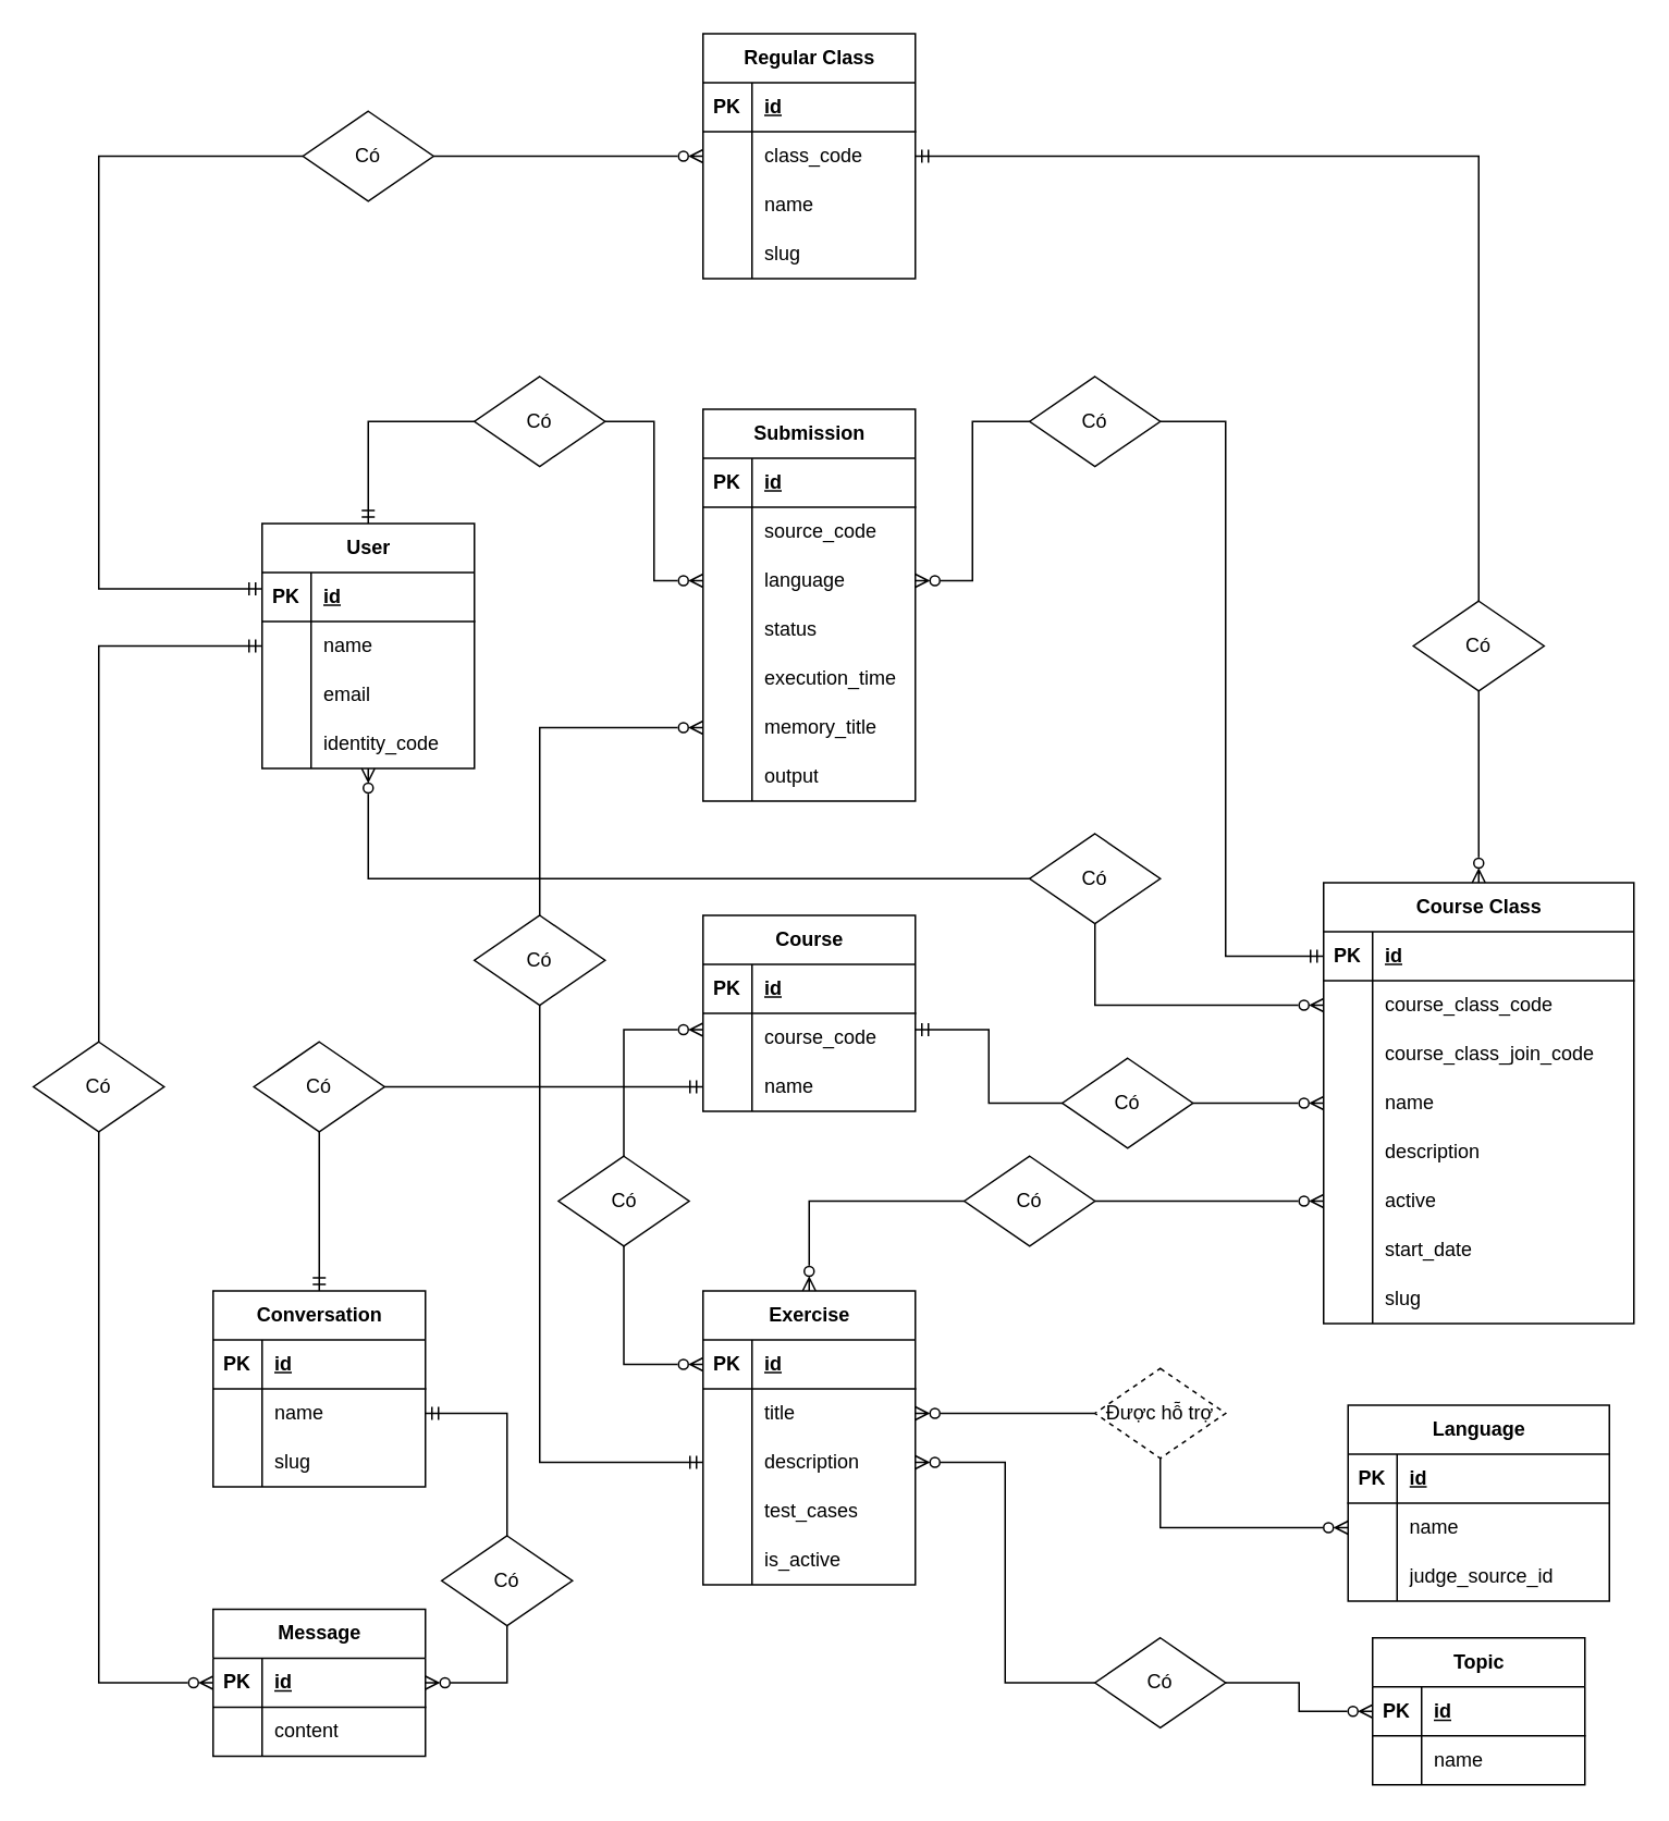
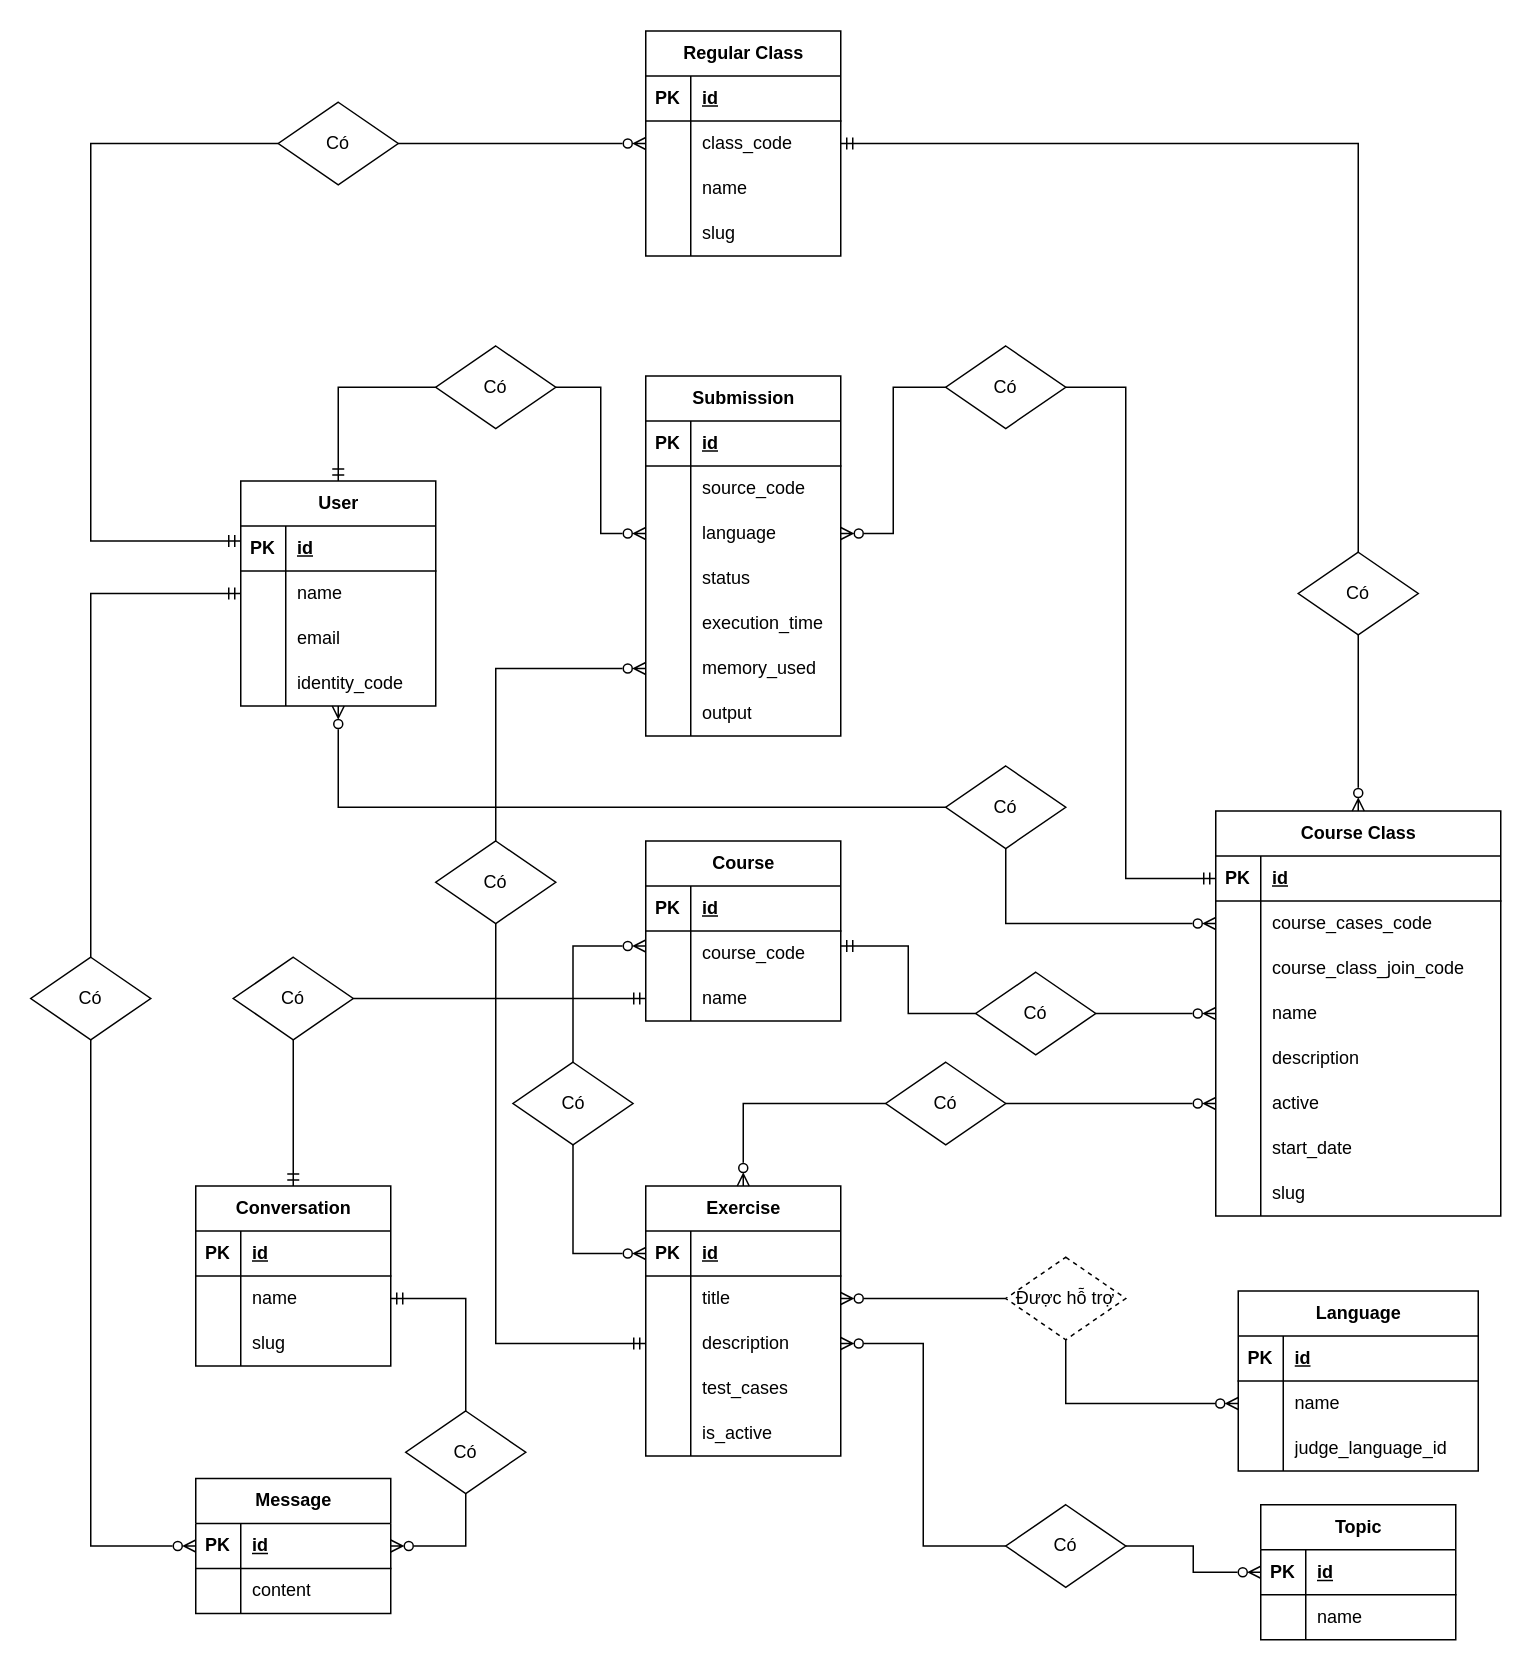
- <mxCell id="102" value="memory_title" style="shape=partialRectangle;connectable=0;fillColor=none;top=0;left=0;bottom=0;right=0;align=left;spacingLeft=6;overflow=hidden;whiteSpace=wrap;html=1;" parent="100" vertex="1"><mxGeometry x="30" width="100" height="30" as="geometry"><mxRectangle width="100" height="30" as="alternateBounds" /></mxGeometry></mxCell>
+ <mxCell id="102" value="memory_used" style="shape=partialRectangle;connectable=0;fillColor=none;top=0;left=0;bottom=0;right=0;align=left;spacingLeft=6;overflow=hidden;whiteSpace=wrap;html=1;" parent="100" vertex="1"><mxGeometry x="30" width="100" height="30" as="geometry"><mxRectangle width="100" height="30" as="alternateBounds" /></mxGeometry></mxCell>
- <mxCell id="49" value="course_class_code" style="shape=partialRectangle;connectable=0;fillColor=none;top=0;left=0;bottom=0;right=0;align=left;spacingLeft=6;overflow=hidden;whiteSpace=wrap;html=1;" parent="47" vertex="1"><mxGeometry x="30" width="160" height="30" as="geometry"><mxRectangle width="160" height="30" as="alternateBounds" /></mxGeometry></mxCell>
+ <mxCell id="49" value="course_cases_code" style="shape=partialRectangle;connectable=0;fillColor=none;top=0;left=0;bottom=0;right=0;align=left;spacingLeft=6;overflow=hidden;whiteSpace=wrap;html=1;" parent="47" vertex="1"><mxGeometry x="30" width="160" height="30" as="geometry"><mxRectangle width="160" height="30" as="alternateBounds" /></mxGeometry></mxCell>
- <mxCell id="125" value="judge_source_id" style="shape=partialRectangle;connectable=0;fillColor=none;top=0;left=0;bottom=0;right=0;align=left;spacingLeft=6;overflow=hidden;whiteSpace=wrap;html=1;" parent="123" vertex="1"><mxGeometry x="30" width="130" height="30" as="geometry"><mxRectangle width="130" height="30" as="alternateBounds" /></mxGeometry></mxCell>
+ <mxCell id="125" value="judge_language_id" style="shape=partialRectangle;connectable=0;fillColor=none;top=0;left=0;bottom=0;right=0;align=left;spacingLeft=6;overflow=hidden;whiteSpace=wrap;html=1;" parent="123" vertex="1"><mxGeometry x="30" width="130" height="30" as="geometry"><mxRectangle width="130" height="30" as="alternateBounds" /></mxGeometry></mxCell>
